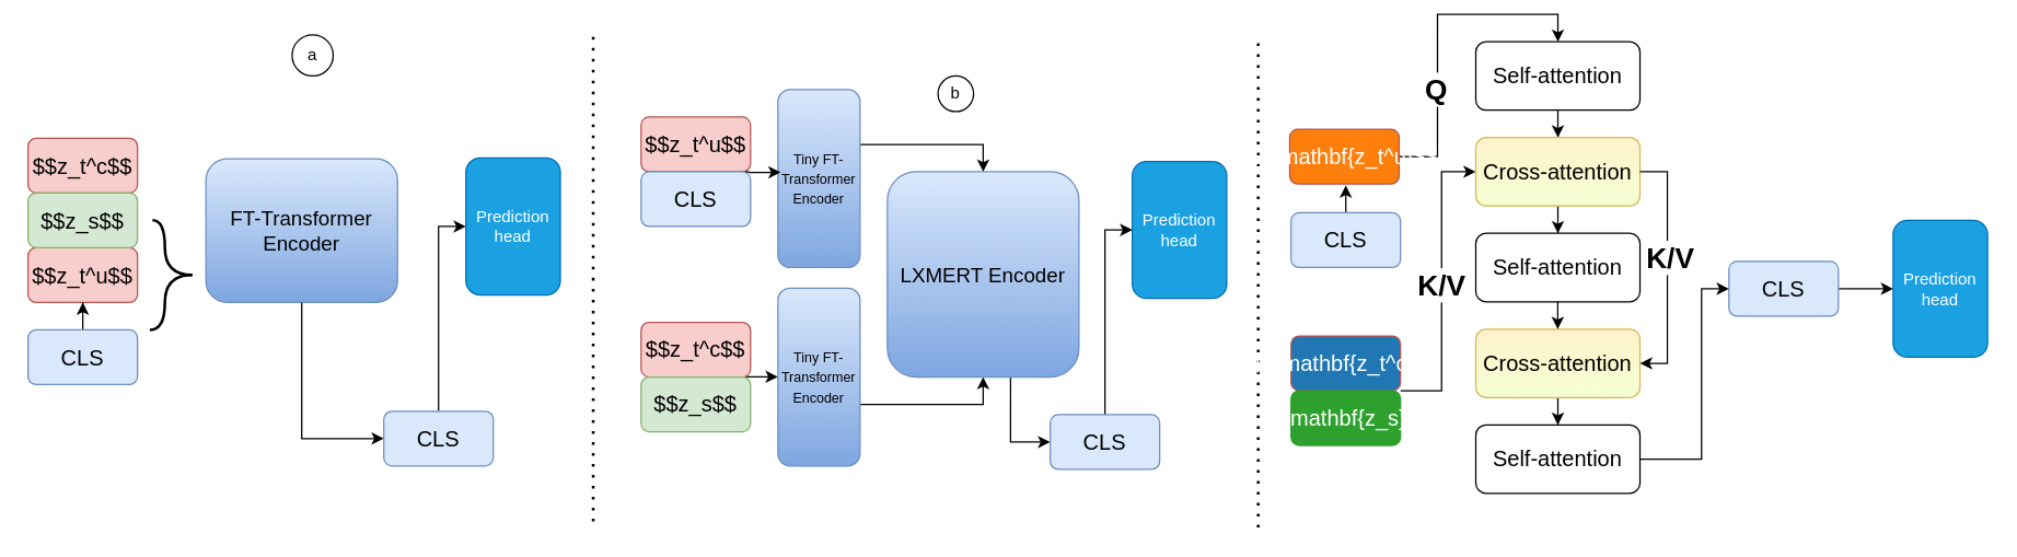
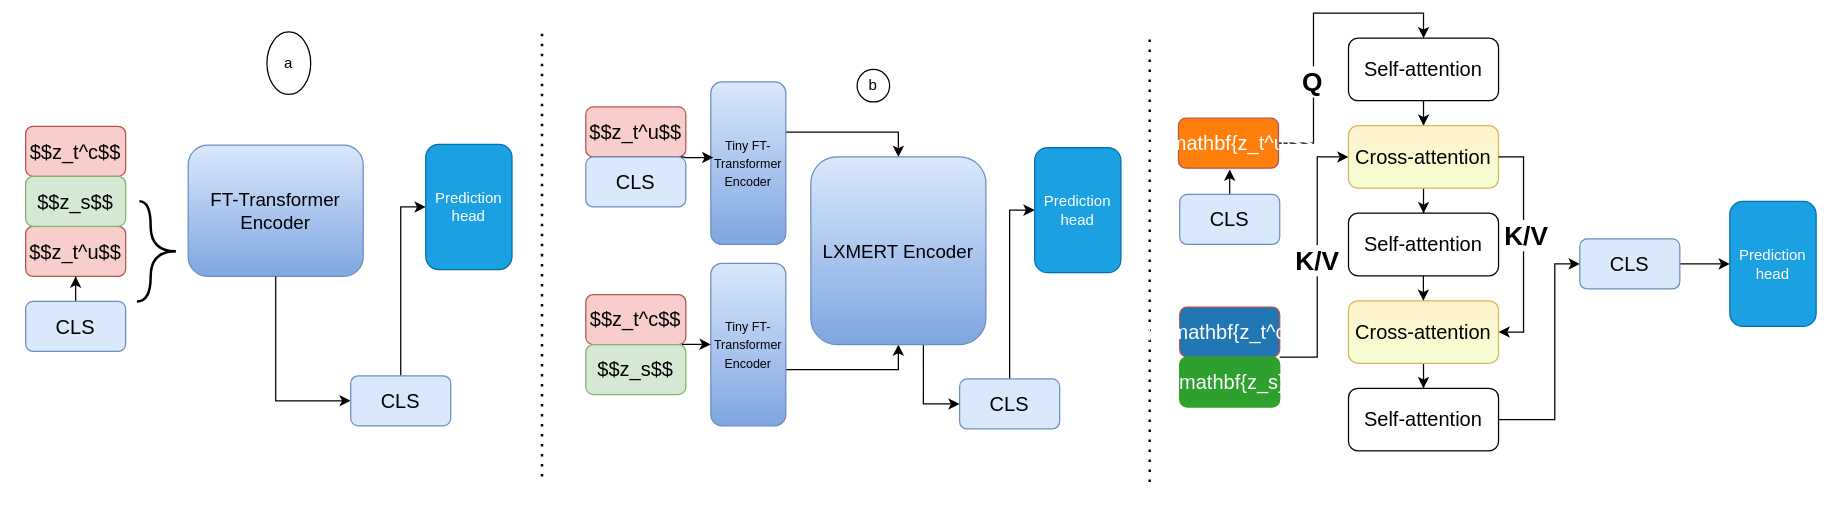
- <mxCell id="33" value="a" style="ellipse;whiteSpace=wrap;html=1;aspect=fixed;" parent="1" vertex="1"><mxGeometry x="213" y="25" width="30" height="30" as="geometry" /></mxCell>
+ <mxCell id="33" value="a" style="ellipse;whiteSpace=wrap;html=1;aspect=fixed;" parent="1" vertex="1"><mxGeometry x="213" y="25" width="35" height="50" as="geometry" /></mxCell>
